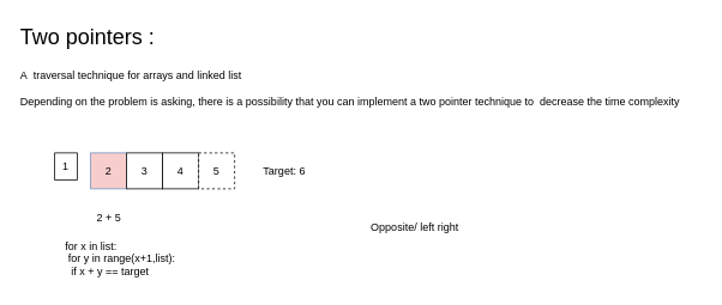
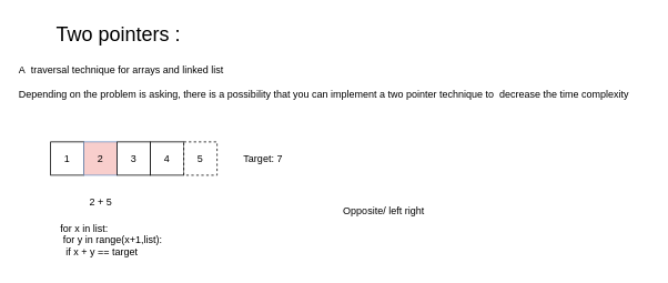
- <mxCell id="2" value="&lt;font style=&quot;font-size: 24px;&quot;&gt;Two pointers :&lt;br&gt;&lt;/font&gt;" style="text;html=1;strokeColor=none;fillColor=none;align=left;verticalAlign=top;whiteSpace=wrap;rounded=0;" vertex="1" parent="1"><mxGeometry x="20" y="20" width="360" height="40" as="geometry" /></mxCell>
+ <mxCell id="2" value="&lt;font style=&quot;font-size: 24px;&quot;&gt;Two pointers :&lt;br&gt;&lt;/font&gt;" style="text;html=1;strokeColor=none;fillColor=none;align=left;verticalAlign=top;whiteSpace=wrap;rounded=0;" vertex="1" parent="1"><mxGeometry x="65" y="20" width="360" height="40" as="geometry" /></mxCell>
- <mxCell id="4" value="1" style="whiteSpace=wrap;html=1;aspect=fixed;" vertex="1" parent="1"><mxGeometry x="60" y="170" width="25" height="30" as="geometry" /></mxCell>
+ <mxCell id="4" value="1" style="whiteSpace=wrap;html=1;aspect=fixed;" vertex="1" parent="1"><mxGeometry x="60" y="170" width="40" height="40" as="geometry" /></mxCell>
- <mxCell id="9" value="Target: 6" style="text;html=1;align=center;verticalAlign=middle;resizable=0;points=[];autosize=1;strokeColor=none;fillColor=none;" vertex="1" parent="1"><mxGeometry x="280" y="175" width="70" height="30" as="geometry" /></mxCell>
+ <mxCell id="9" value="Target: 7" style="text;html=1;align=center;verticalAlign=middle;resizable=0;points=[];autosize=1;strokeColor=none;fillColor=none;" vertex="1" parent="1"><mxGeometry x="280" y="175" width="70" height="30" as="geometry" /></mxCell>
